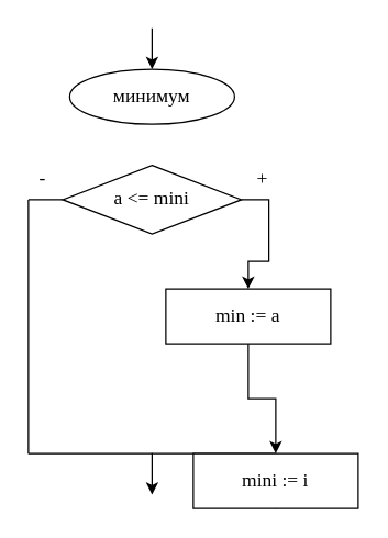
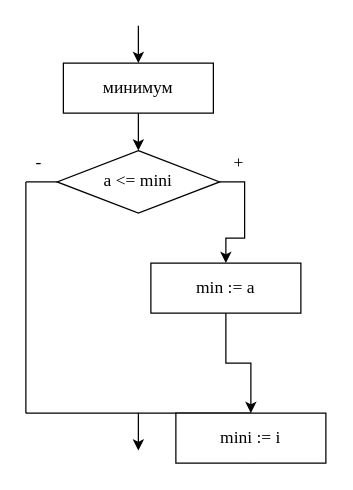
- <mxCell id="3" value="&lt;font face=&quot;Lucida Console&quot; style=&quot;font-size: 14px&quot;&gt;минимум&lt;/font&gt;" style="ellipse;whiteSpace=wrap;html=1;" parent="1" vertex="1"><mxGeometry x="50" y="50" width="120" height="40" as="geometry" /></mxCell>
+ <mxCell id="3" value="&lt;font face=&quot;Lucida Console&quot; style=&quot;font-size: 14px&quot;&gt;минимум&lt;/font&gt;" style="whiteSpace=wrap;html=1;rounded=0;" parent="1" vertex="1"><mxGeometry x="50" y="50" width="120" height="40" as="geometry" /></mxCell>
+ <mxCell id="2" style="edgeStyle=orthogonalEdgeStyle;rounded=0;orthogonalLoop=1;jettySize=auto;html=1;exitX=0.5;exitY=1;exitDx=0;exitDy=0;entryX=0.5;entryY=0;entryDx=0;entryDy=0;" parent="1" source="3" target="6" edge="1"><mxGeometry relative="1" as="geometry" /></mxCell>
